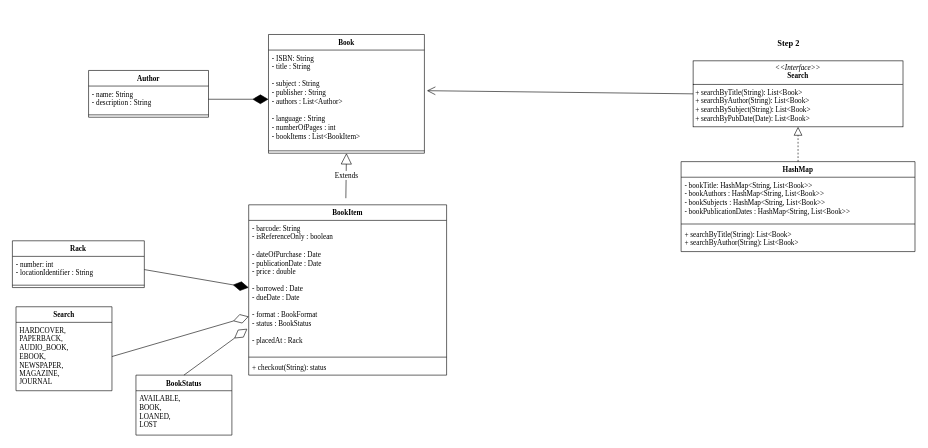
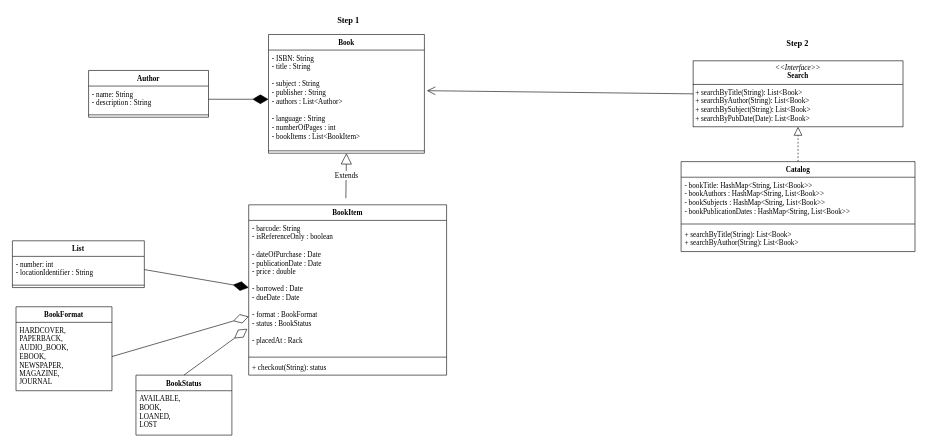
+ <mxCell id="30" value="&lt;font style=&quot;font-size: 14px;&quot; face=&quot;Lucida Console&quot;&gt;&lt;b&gt;Step 1&lt;/b&gt;&lt;/font&gt;" style="text;strokeColor=none;fillColor=none;align=left;verticalAlign=top;spacingLeft=4;spacingRight=4;overflow=hidden;rotatable=0;points=[[0,0.5],[1,0.5]];portConstraint=eastwest;whiteSpace=wrap;html=1;fontFamily=Helvetica;fontSize=12;fontColor=default;" vertex="1" parent="1"><mxGeometry x="556" y="20" width="70" height="30" as="geometry" /></mxCell>
- <mxCell id="32" value="&lt;font style=&quot;font-size: 14px;&quot; face=&quot;Lucida Console&quot;&gt;&lt;b&gt;Step 2&lt;/b&gt;&lt;/font&gt;" style="text;strokeColor=none;fillColor=none;align=left;verticalAlign=top;spacingLeft=4;spacingRight=4;overflow=hidden;rotatable=0;points=[[0,0.5],[1,0.5]];portConstraint=eastwest;whiteSpace=wrap;html=1;fontFamily=Helvetica;fontSize=12;fontColor=default;" vertex="1" parent="1"><mxGeometry x="1290" y="57" width="80" height="30" as="geometry" /></mxCell>
+ <mxCell id="32" value="&lt;font style=&quot;font-size: 14px;&quot; face=&quot;Lucida Console&quot;&gt;&lt;b&gt;Step 2&lt;/b&gt;&lt;/font&gt;" style="text;strokeColor=none;fillColor=none;align=left;verticalAlign=top;spacingLeft=4;spacingRight=4;overflow=hidden;rotatable=0;points=[[0,0.5],[1,0.5]];portConstraint=eastwest;whiteSpace=wrap;html=1;fontFamily=Helvetica;fontSize=12;fontColor=default;" vertex="1" parent="1"><mxGeometry x="1305" y="57" width="80" height="30" as="geometry" /></mxCell>
- <mxCell id="3" value="&lt;font face=&quot;Lucida Console&quot;&gt;HashMap&lt;/font&gt;" style="swimlane;fontStyle=1;align=center;verticalAlign=top;childLayout=stackLayout;horizontal=1;startSize=26;horizontalStack=0;resizeParent=1;resizeParentMax=0;resizeLast=0;collapsible=1;marginBottom=0;whiteSpace=wrap;html=1;spacingLeft=4;spacingRight=4;fontFamily=Helvetica;fontSize=12;fontColor=default;fillColor=none;gradientColor=none;" vertex="1" parent="1"><mxGeometry x="1135" y="269" width="390" height="150" as="geometry" /></mxCell>
+ <mxCell id="3" value="&lt;font face=&quot;Lucida Console&quot;&gt;Catalog&lt;/font&gt;" style="swimlane;fontStyle=1;align=center;verticalAlign=top;childLayout=stackLayout;horizontal=1;startSize=26;horizontalStack=0;resizeParent=1;resizeParentMax=0;resizeLast=0;collapsible=1;marginBottom=0;whiteSpace=wrap;html=1;spacingLeft=4;spacingRight=4;fontFamily=Helvetica;fontSize=12;fontColor=default;fillColor=none;gradientColor=none;" vertex="1" parent="1"><mxGeometry x="1135" y="269" width="390" height="150" as="geometry" /></mxCell>
- <mxCell id="19" value="&lt;font face=&quot;Lucida Console&quot;&gt;Rack&lt;/font&gt;" style="swimlane;fontStyle=1;align=center;verticalAlign=top;childLayout=stackLayout;horizontal=1;startSize=26;horizontalStack=0;resizeParent=1;resizeParentMax=0;resizeLast=0;collapsible=1;marginBottom=0;whiteSpace=wrap;html=1;spacingLeft=4;spacingRight=4;fontFamily=Helvetica;fontSize=12;fontColor=default;fillColor=none;gradientColor=none;" vertex="1" parent="1"><mxGeometry x="20" y="401" width="220" height="78" as="geometry" /></mxCell>
+ <mxCell id="19" value="&lt;font face=&quot;Lucida Console&quot;&gt;List&lt;/font&gt;" style="swimlane;fontStyle=1;align=center;verticalAlign=top;childLayout=stackLayout;horizontal=1;startSize=26;horizontalStack=0;resizeParent=1;resizeParentMax=0;resizeLast=0;collapsible=1;marginBottom=0;whiteSpace=wrap;html=1;spacingLeft=4;spacingRight=4;fontFamily=Helvetica;fontSize=12;fontColor=default;fillColor=none;gradientColor=none;" vertex="1" parent="1"><mxGeometry x="20" y="401" width="220" height="78" as="geometry" /></mxCell>
- <mxCell id="22" value="&lt;font face=&quot;Lucida Console&quot;&gt;Search&lt;/font&gt;" style="swimlane;fontStyle=1;align=center;verticalAlign=top;childLayout=stackLayout;horizontal=1;startSize=26;horizontalStack=0;resizeParent=1;resizeParentMax=0;resizeLast=0;collapsible=1;marginBottom=0;whiteSpace=wrap;html=1;spacingLeft=4;spacingRight=4;fontFamily=Helvetica;fontSize=12;fontColor=default;fillColor=none;gradientColor=none;" vertex="1" parent="1"><mxGeometry x="26" y="511" width="160" height="140" as="geometry" /></mxCell>
+ <mxCell id="22" value="&lt;font face=&quot;Lucida Console&quot;&gt;BookFormat&lt;/font&gt;" style="swimlane;fontStyle=1;align=center;verticalAlign=top;childLayout=stackLayout;horizontal=1;startSize=26;horizontalStack=0;resizeParent=1;resizeParentMax=0;resizeLast=0;collapsible=1;marginBottom=0;whiteSpace=wrap;html=1;spacingLeft=4;spacingRight=4;fontFamily=Helvetica;fontSize=12;fontColor=default;fillColor=none;gradientColor=none;" vertex="1" parent="1"><mxGeometry x="26" y="511" width="160" height="140" as="geometry" /></mxCell>
